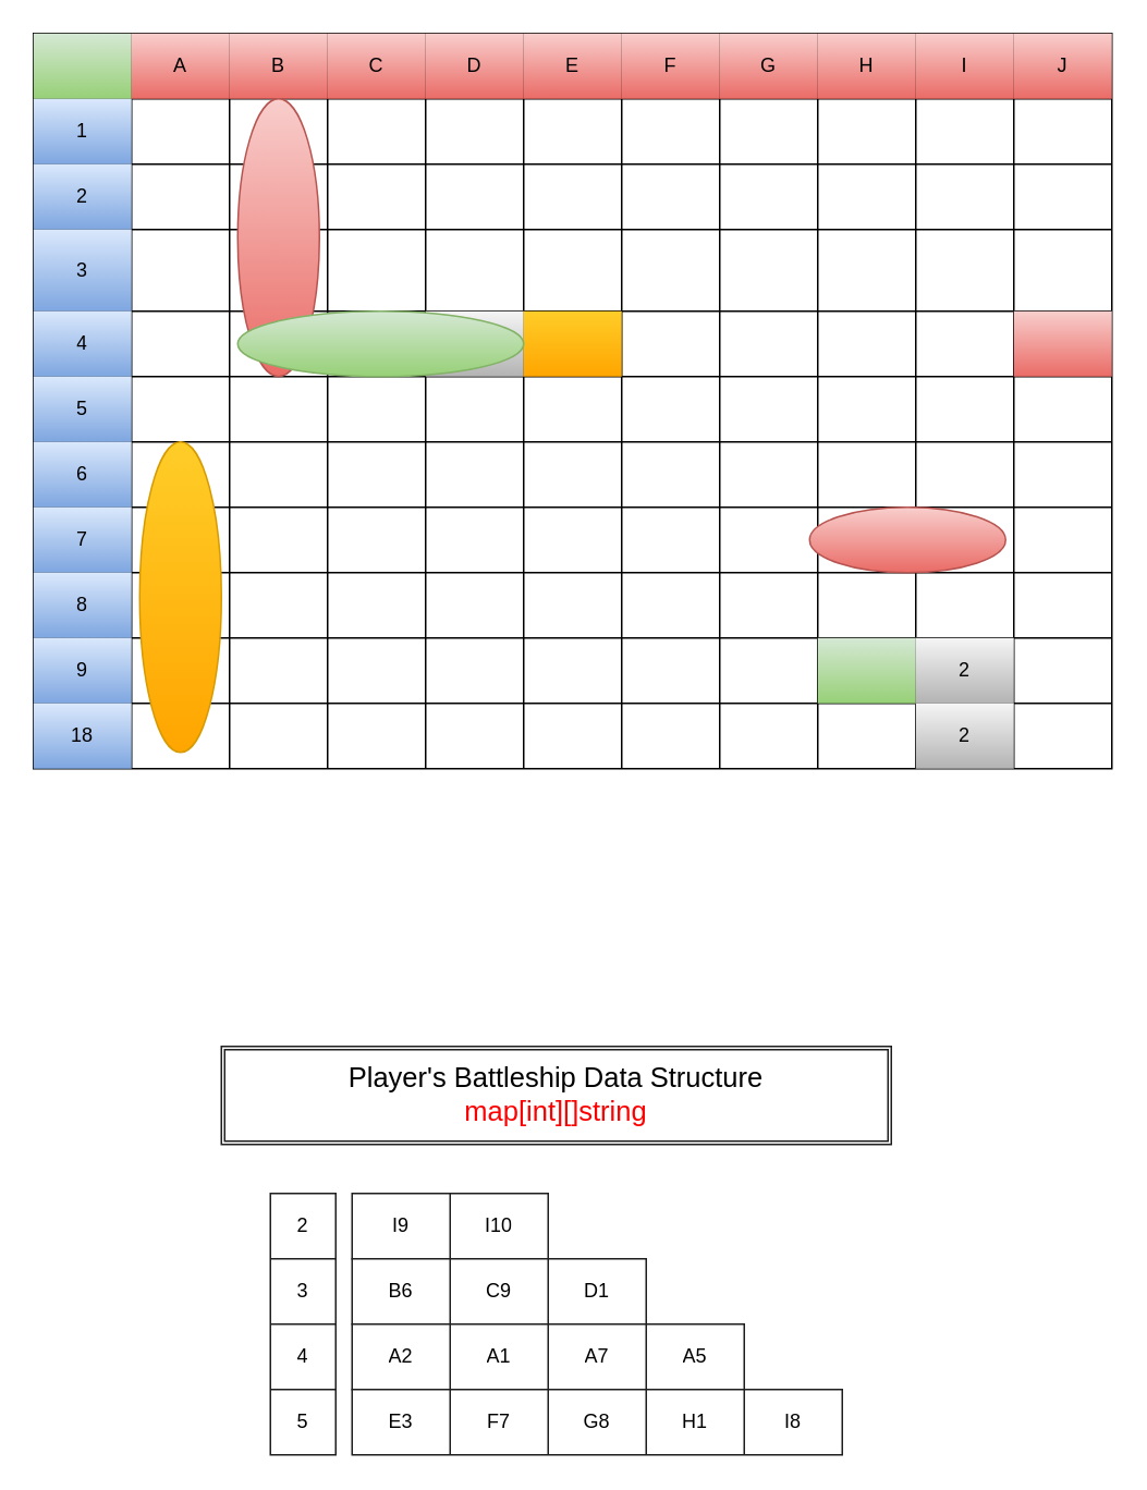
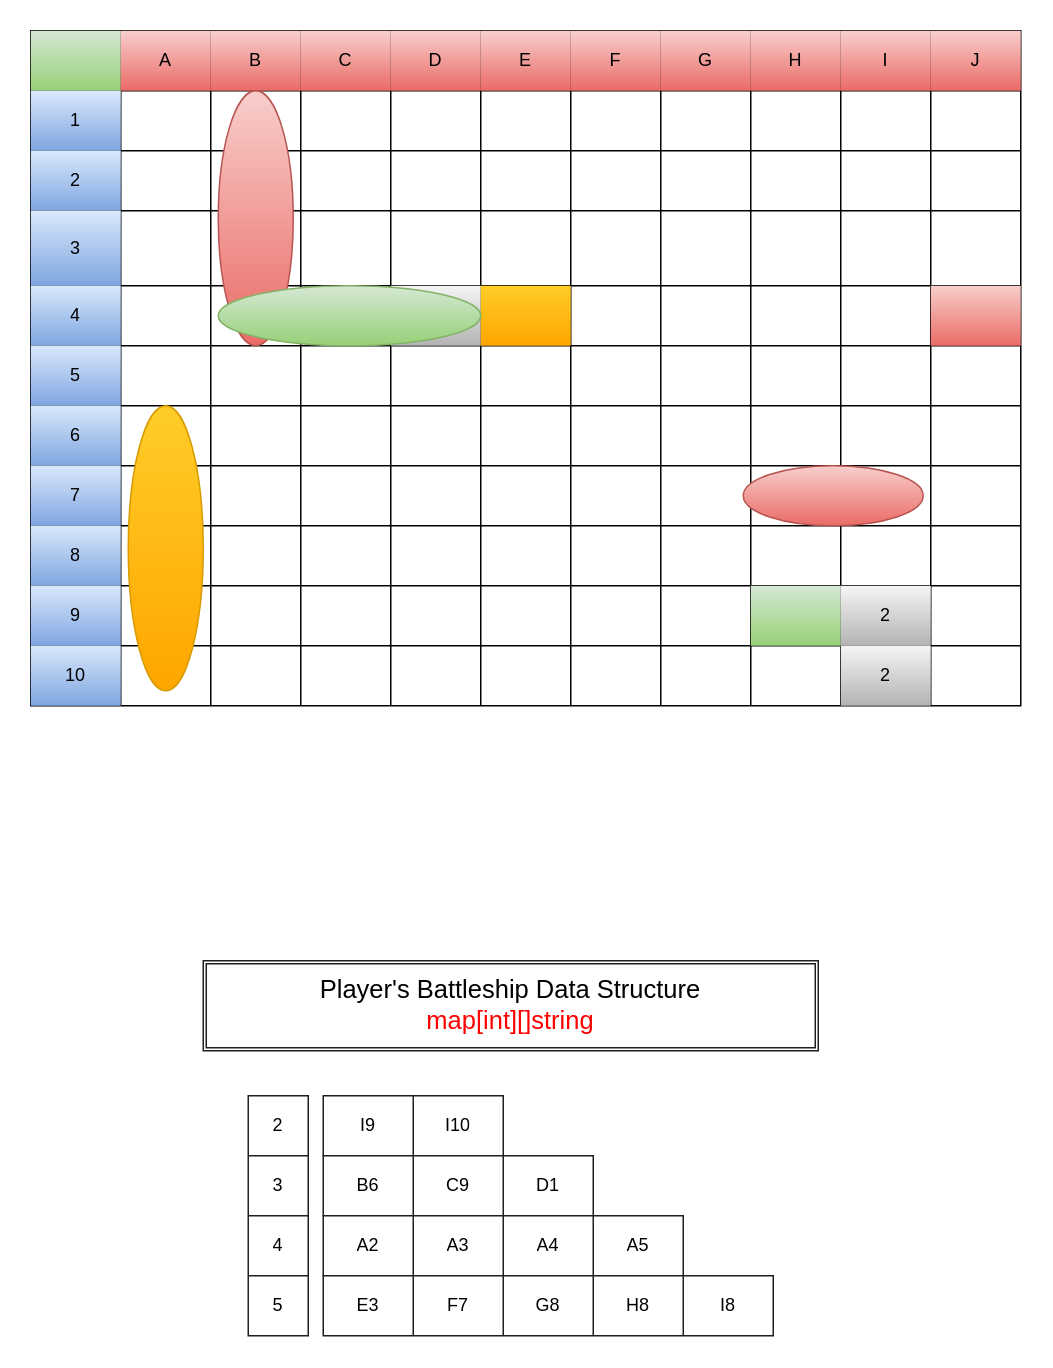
- <mxCell id="124" value="18" style="shape=partialRectangle;html=1;whiteSpace=wrap;connectable=0;fillColor=#dae8fc;top=0;left=0;bottom=0;right=0;overflow=hidden;gradientColor=#7ea6e0;strokeColor=#6c8ebf;" parent="123" vertex="1"><mxGeometry width="60" height="40" as="geometry"><mxRectangle width="60" height="40" as="alternateBounds" /></mxGeometry></mxCell>
+ <mxCell id="124" value="10" style="shape=partialRectangle;html=1;whiteSpace=wrap;connectable=0;fillColor=#dae8fc;top=0;left=0;bottom=0;right=0;overflow=hidden;gradientColor=#7ea6e0;strokeColor=#6c8ebf;" parent="123" vertex="1"><mxGeometry width="60" height="40" as="geometry"><mxRectangle width="60" height="40" as="alternateBounds" /></mxGeometry></mxCell>
- <mxCell id="156" value="A1" style="shape=partialRectangle;html=1;whiteSpace=wrap;connectable=0;overflow=hidden;fillColor=none;top=0;left=0;bottom=0;right=0;pointerEvents=1;strokeColor=#1F1F1F;" parent="154" vertex="1"><mxGeometry x="60" width="60" height="40" as="geometry"><mxRectangle width="60" height="40" as="alternateBounds" /></mxGeometry></mxCell>
+ <mxCell id="156" value="A3" style="shape=partialRectangle;html=1;whiteSpace=wrap;connectable=0;overflow=hidden;fillColor=none;top=0;left=0;bottom=0;right=0;pointerEvents=1;strokeColor=#1F1F1F;" parent="154" vertex="1"><mxGeometry x="60" width="60" height="40" as="geometry"><mxRectangle width="60" height="40" as="alternateBounds" /></mxGeometry></mxCell>
- <mxCell id="157" value="A7" style="shape=partialRectangle;html=1;whiteSpace=wrap;connectable=0;overflow=hidden;fillColor=none;top=0;left=0;bottom=0;right=0;pointerEvents=1;strokeColor=#1F1F1F;" parent="154" vertex="1"><mxGeometry x="120" width="60" height="40" as="geometry"><mxRectangle width="60" height="40" as="alternateBounds" /></mxGeometry></mxCell>
+ <mxCell id="157" value="A4" style="shape=partialRectangle;html=1;whiteSpace=wrap;connectable=0;overflow=hidden;fillColor=none;top=0;left=0;bottom=0;right=0;pointerEvents=1;strokeColor=#1F1F1F;" parent="154" vertex="1"><mxGeometry x="120" width="60" height="40" as="geometry"><mxRectangle width="60" height="40" as="alternateBounds" /></mxGeometry></mxCell>
- <mxCell id="164" value="H1" style="shape=partialRectangle;html=1;whiteSpace=wrap;connectable=0;overflow=hidden;fillColor=none;top=0;left=0;bottom=0;right=0;pointerEvents=1;strokeColor=#1F1F1F;" parent="160" vertex="1"><mxGeometry x="180" width="60" height="40" as="geometry"><mxRectangle width="60" height="40" as="alternateBounds" /></mxGeometry></mxCell>
+ <mxCell id="164" value="H8" style="shape=partialRectangle;html=1;whiteSpace=wrap;connectable=0;overflow=hidden;fillColor=none;top=0;left=0;bottom=0;right=0;pointerEvents=1;strokeColor=#1F1F1F;" parent="160" vertex="1"><mxGeometry x="180" width="60" height="40" as="geometry"><mxRectangle width="60" height="40" as="alternateBounds" /></mxGeometry></mxCell>
